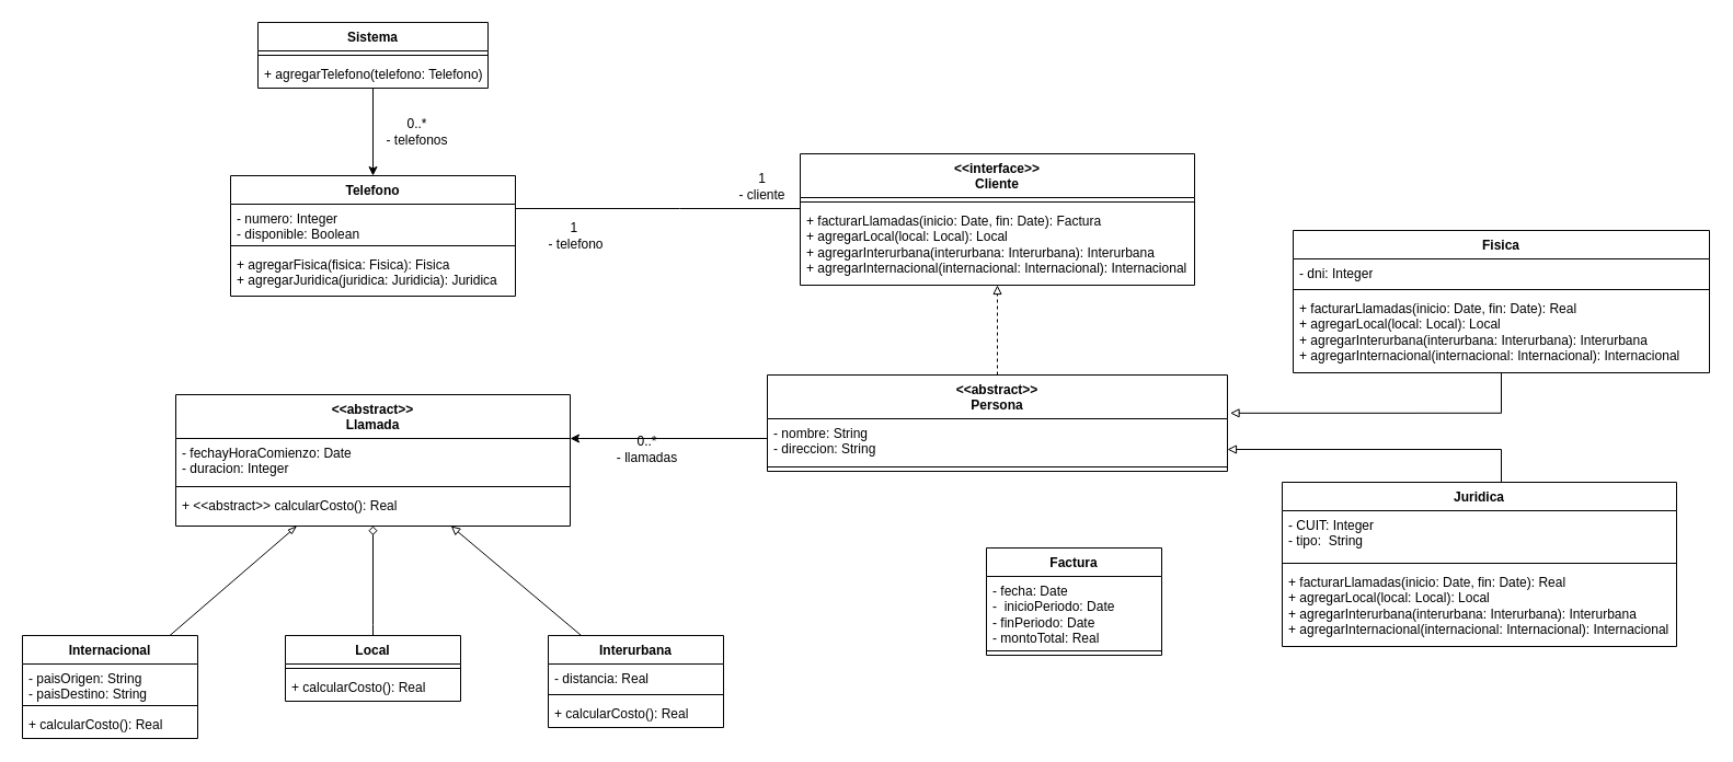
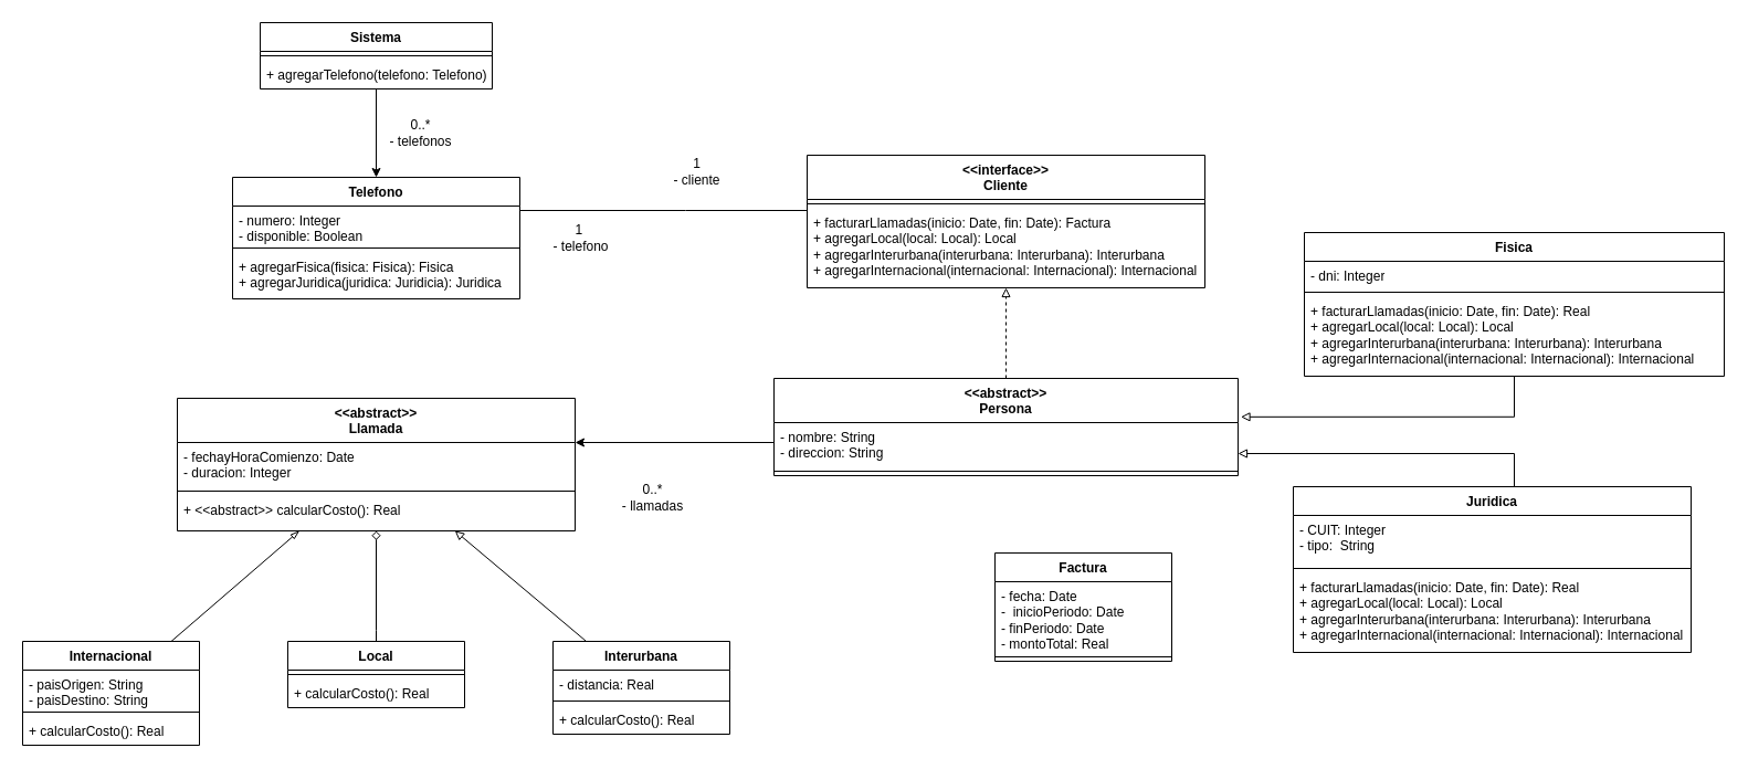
- <mxCell id="43" value="1&lt;br&gt;- cliente" style="text;html=1;align=center;verticalAlign=middle;resizable=0;points=[];autosize=1;strokeColor=none;fillColor=none;" vertex="1" parent="1"><mxGeometry x="660" y="150" width="70" height="40" as="geometry" /></mxCell>
+ <mxCell id="43" value="1&lt;br&gt;- cliente" style="text;html=1;align=center;verticalAlign=middle;resizable=0;points=[];autosize=1;strokeColor=none;fillColor=none;" vertex="1" parent="1"><mxGeometry x="595" y="135" width="70" height="40" as="geometry" /></mxCell>
- <mxCell id="44" value="0..*&lt;br&gt;- llamadas" style="text;html=1;align=center;verticalAlign=middle;resizable=0;points=[];autosize=1;strokeColor=none;fillColor=none;" vertex="1" parent="1"><mxGeometry x="550" y="390" width="80" height="40" as="geometry" /></mxCell>
+ <mxCell id="44" value="0..*&lt;br&gt;- llamadas" style="text;html=1;align=center;verticalAlign=middle;resizable=0;points=[];autosize=1;strokeColor=none;fillColor=none;" vertex="1" parent="1"><mxGeometry x="550" y="430" width="80" height="40" as="geometry" /></mxCell>
